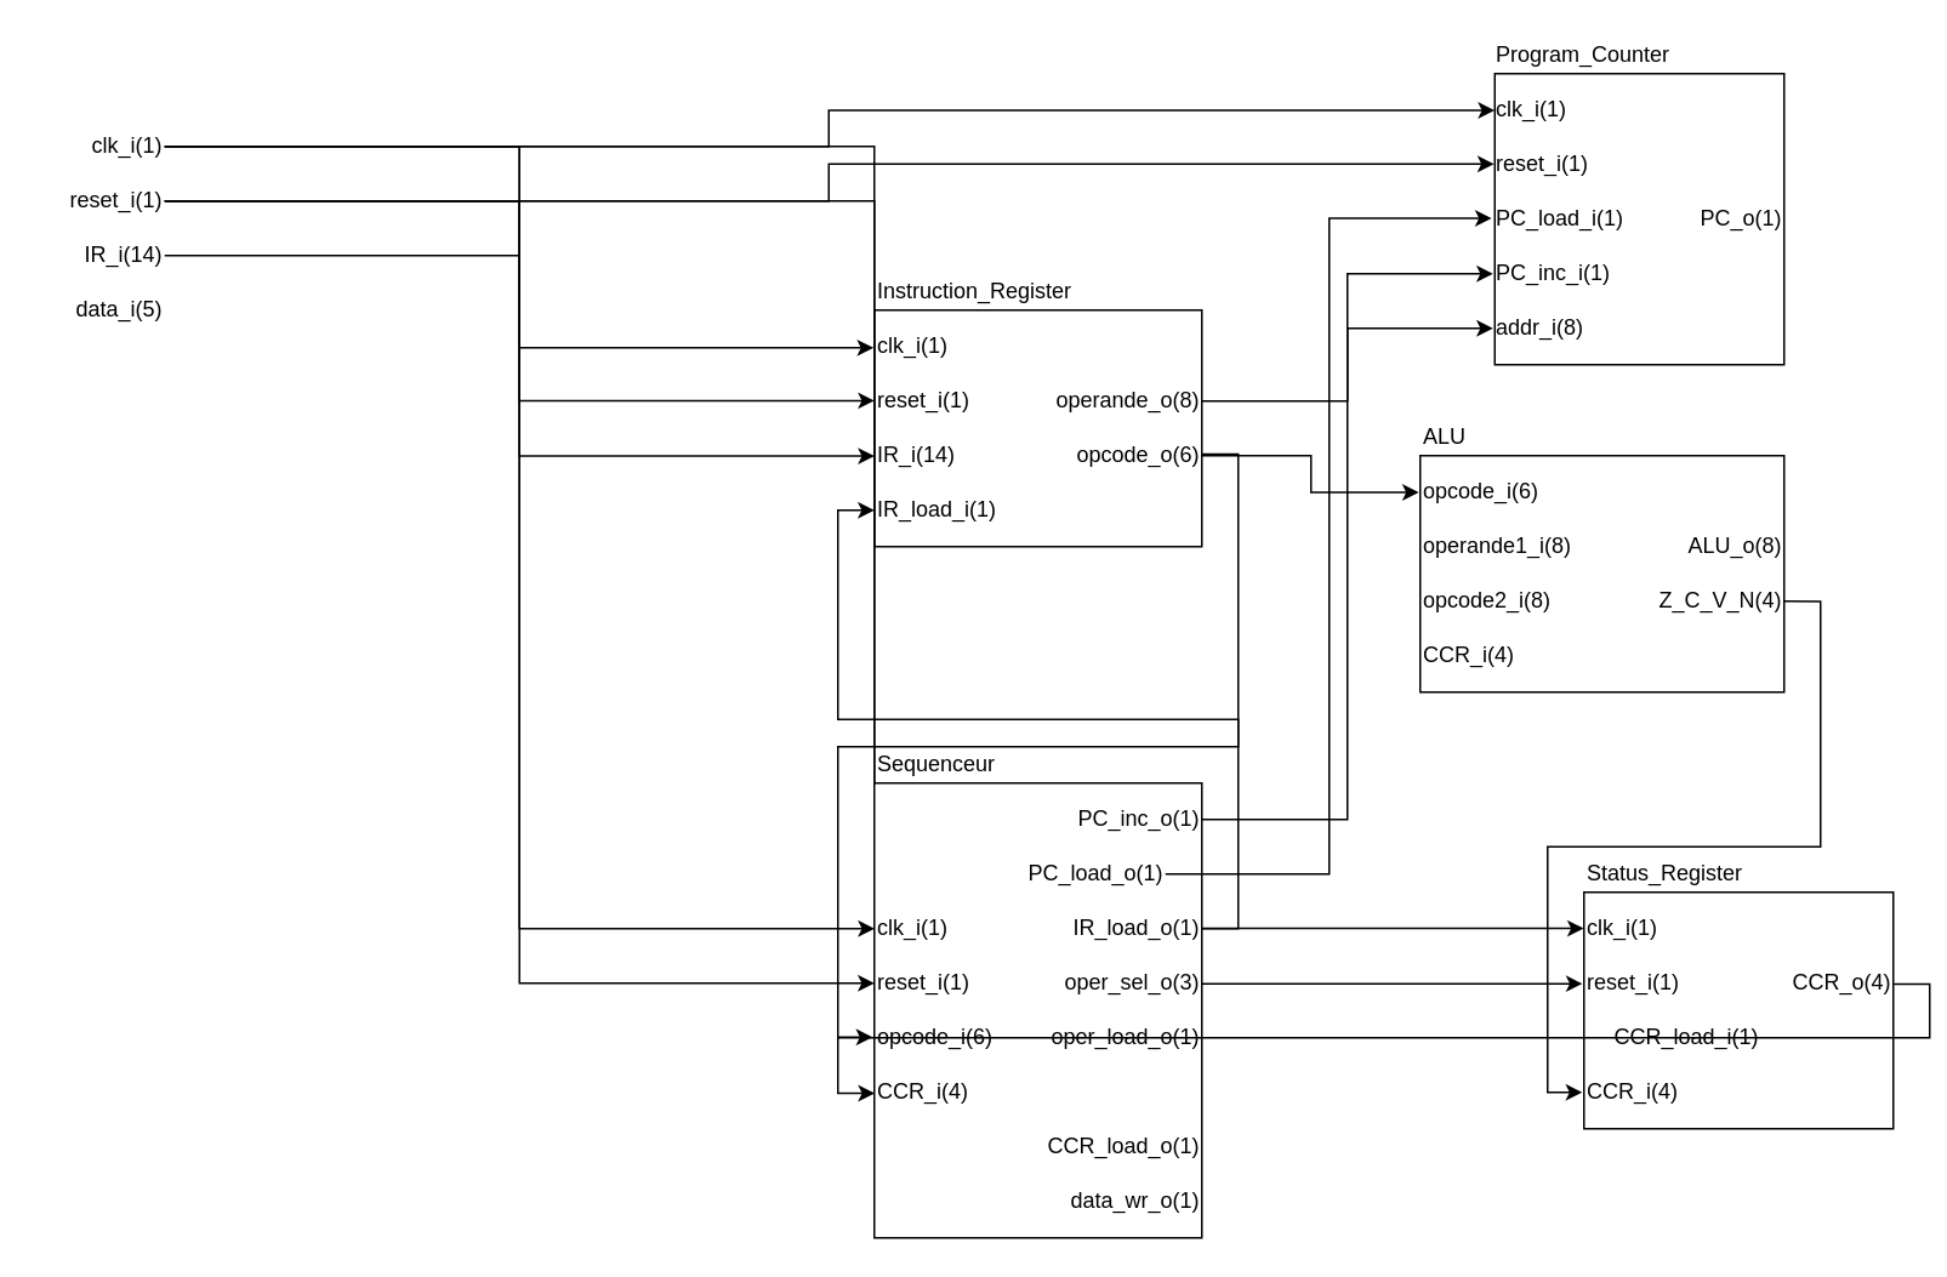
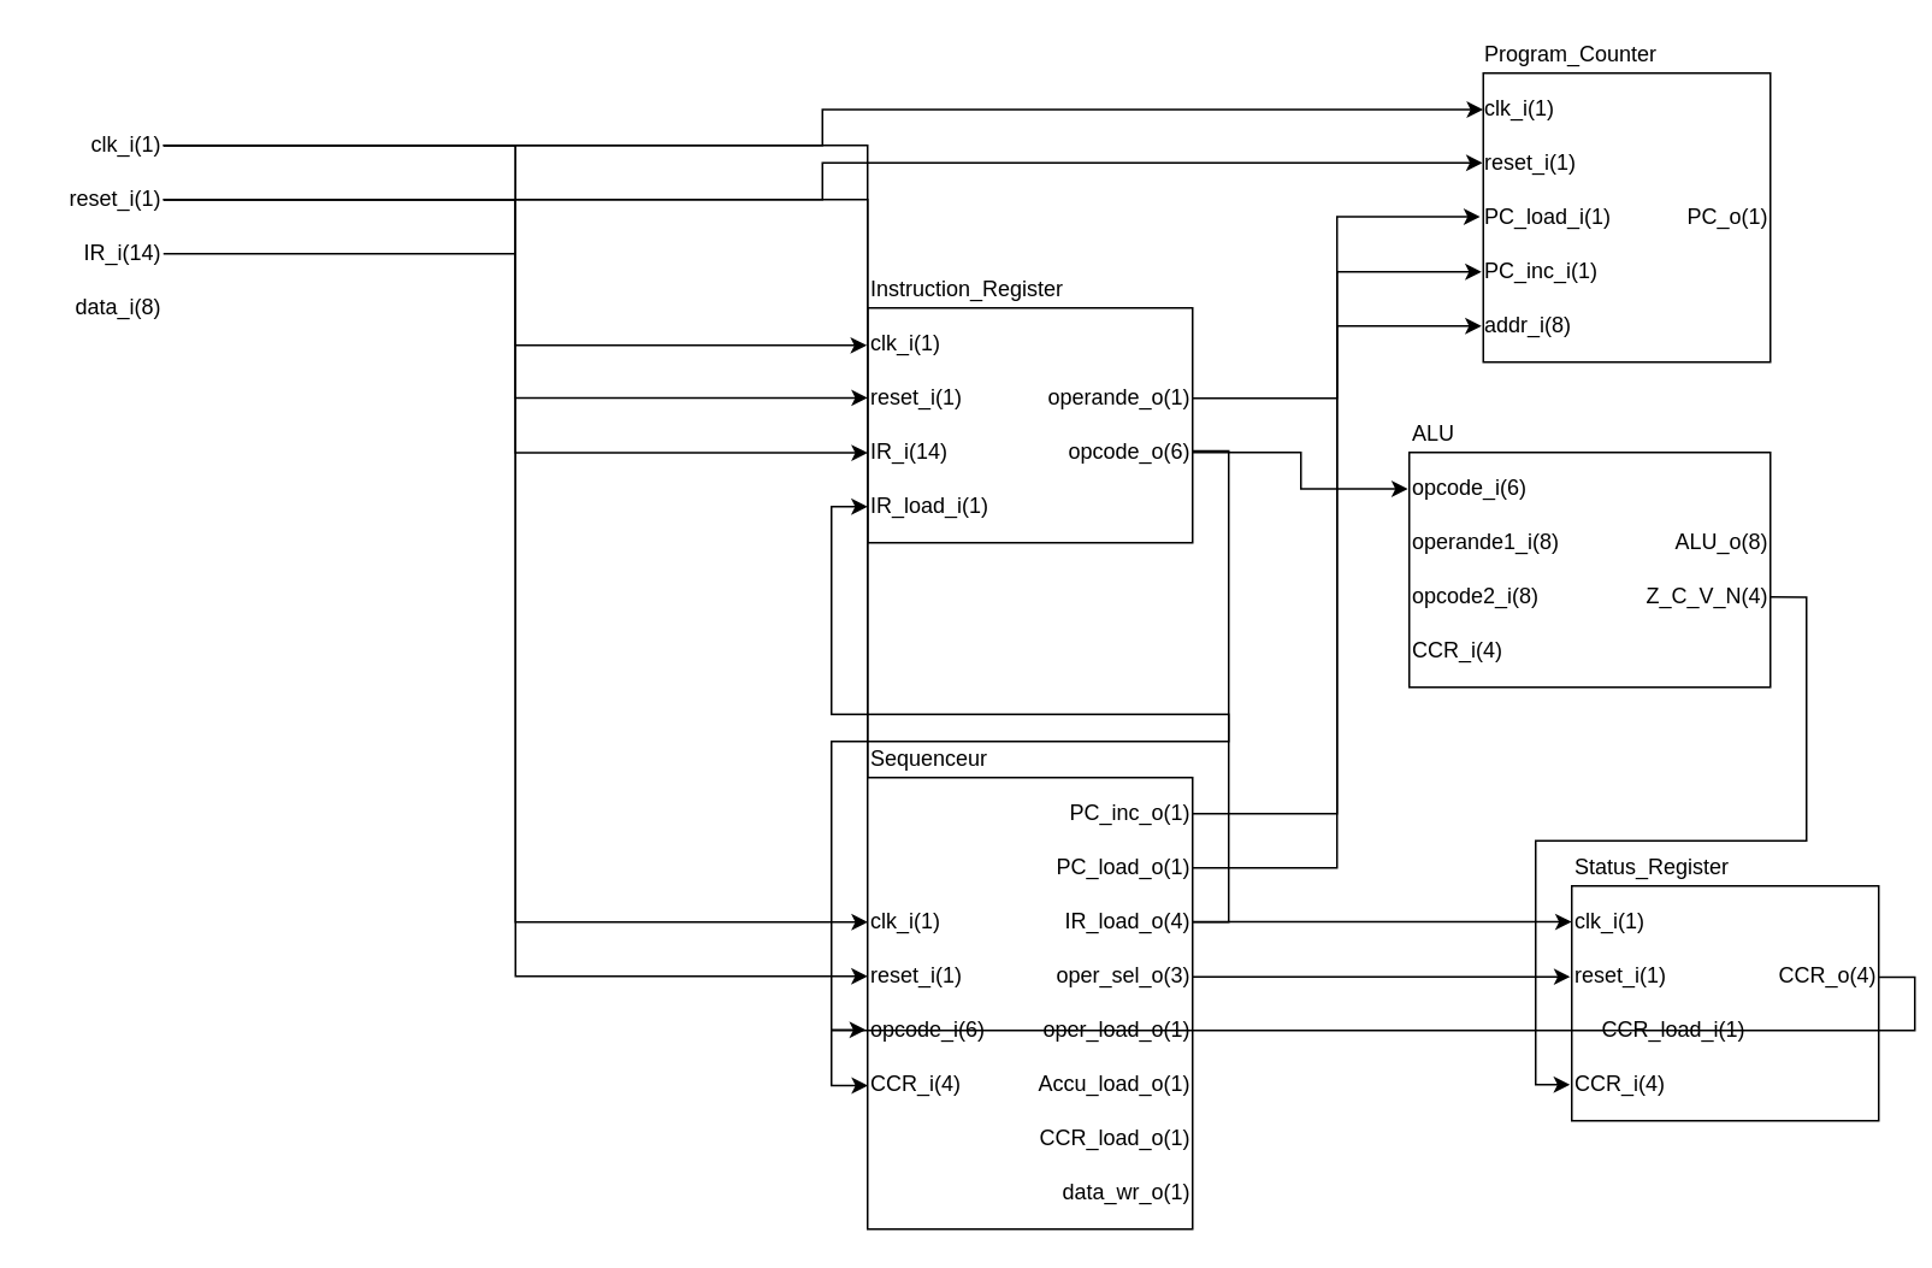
- <mxCell id="22" value="data_i(5)" style="text;html=1;align=right;verticalAlign=middle;resizable=1;points=[];autosize=0;strokeColor=none;fillColor=none;movable=1;rotatable=1;deletable=1;editable=1;locked=0;connectable=1;" vertex="1" parent="1"><mxGeometry x="30" y="160" width="60" height="20" as="geometry" /></mxCell>
+ <mxCell id="22" value="data_i(8)" style="text;html=1;align=right;verticalAlign=middle;resizable=1;points=[];autosize=0;strokeColor=none;fillColor=none;movable=1;rotatable=1;deletable=1;editable=1;locked=0;connectable=1;" vertex="1" parent="1"><mxGeometry x="30" y="160" width="60" height="20" as="geometry" /></mxCell>
- <mxCell id="9" value="operande_o(8)" style="text;html=1;align=right;verticalAlign=middle;resizable=1;points=[];autosize=0;strokeColor=none;fillColor=none;movable=1;rotatable=1;deletable=1;editable=1;locked=0;connectable=1;" vertex="1" parent="2"><mxGeometry x="90" y="60" width="90" height="20" as="geometry" /></mxCell>
+ <mxCell id="9" value="operande_o(1)" style="text;html=1;align=right;verticalAlign=middle;resizable=1;points=[];autosize=0;strokeColor=none;fillColor=none;movable=1;rotatable=1;deletable=1;editable=1;locked=0;connectable=1;" vertex="1" parent="2"><mxGeometry x="90" y="60" width="90" height="20" as="geometry" /></mxCell>
- <mxCell id="51" value="PC_load_o(1)" style="text;html=1;align=right;verticalAlign=middle;resizable=1;points=[];autosize=0;strokeColor=none;fillColor=none;movable=1;rotatable=1;deletable=1;editable=1;locked=0;connectable=1;" vertex="1" parent="44"><mxGeometry x="80" y="60" width="80" height="20" as="geometry" /></mxCell>
+ <mxCell id="51" value="PC_load_o(1)" style="text;html=1;align=right;verticalAlign=middle;resizable=1;points=[];autosize=0;strokeColor=none;fillColor=none;movable=1;rotatable=1;deletable=1;editable=1;locked=0;connectable=1;" vertex="1" parent="44"><mxGeometry x="100" y="60" width="80" height="20" as="geometry" /></mxCell>
- <mxCell id="52" value="IR_load_o(1)" style="text;html=1;align=right;verticalAlign=middle;resizable=1;points=[];autosize=0;strokeColor=none;fillColor=none;movable=1;rotatable=1;deletable=1;editable=1;locked=0;connectable=1;" vertex="1" parent="44"><mxGeometry x="100" y="90" width="80" height="20" as="geometry" /></mxCell>
+ <mxCell id="52" value="IR_load_o(4)" style="text;html=1;align=right;verticalAlign=middle;resizable=1;points=[];autosize=0;strokeColor=none;fillColor=none;movable=1;rotatable=1;deletable=1;editable=1;locked=0;connectable=1;" vertex="1" parent="44"><mxGeometry x="100" y="90" width="80" height="20" as="geometry" /></mxCell>
+ <mxCell id="55" value="Accu_load_o(1)" style="text;html=1;align=right;verticalAlign=middle;resizable=1;points=[];autosize=0;strokeColor=none;fillColor=none;movable=1;rotatable=1;deletable=1;editable=1;locked=0;connectable=1;" vertex="1" parent="44"><mxGeometry x="90" y="180" width="90" height="20" as="geometry" /></mxCell>
